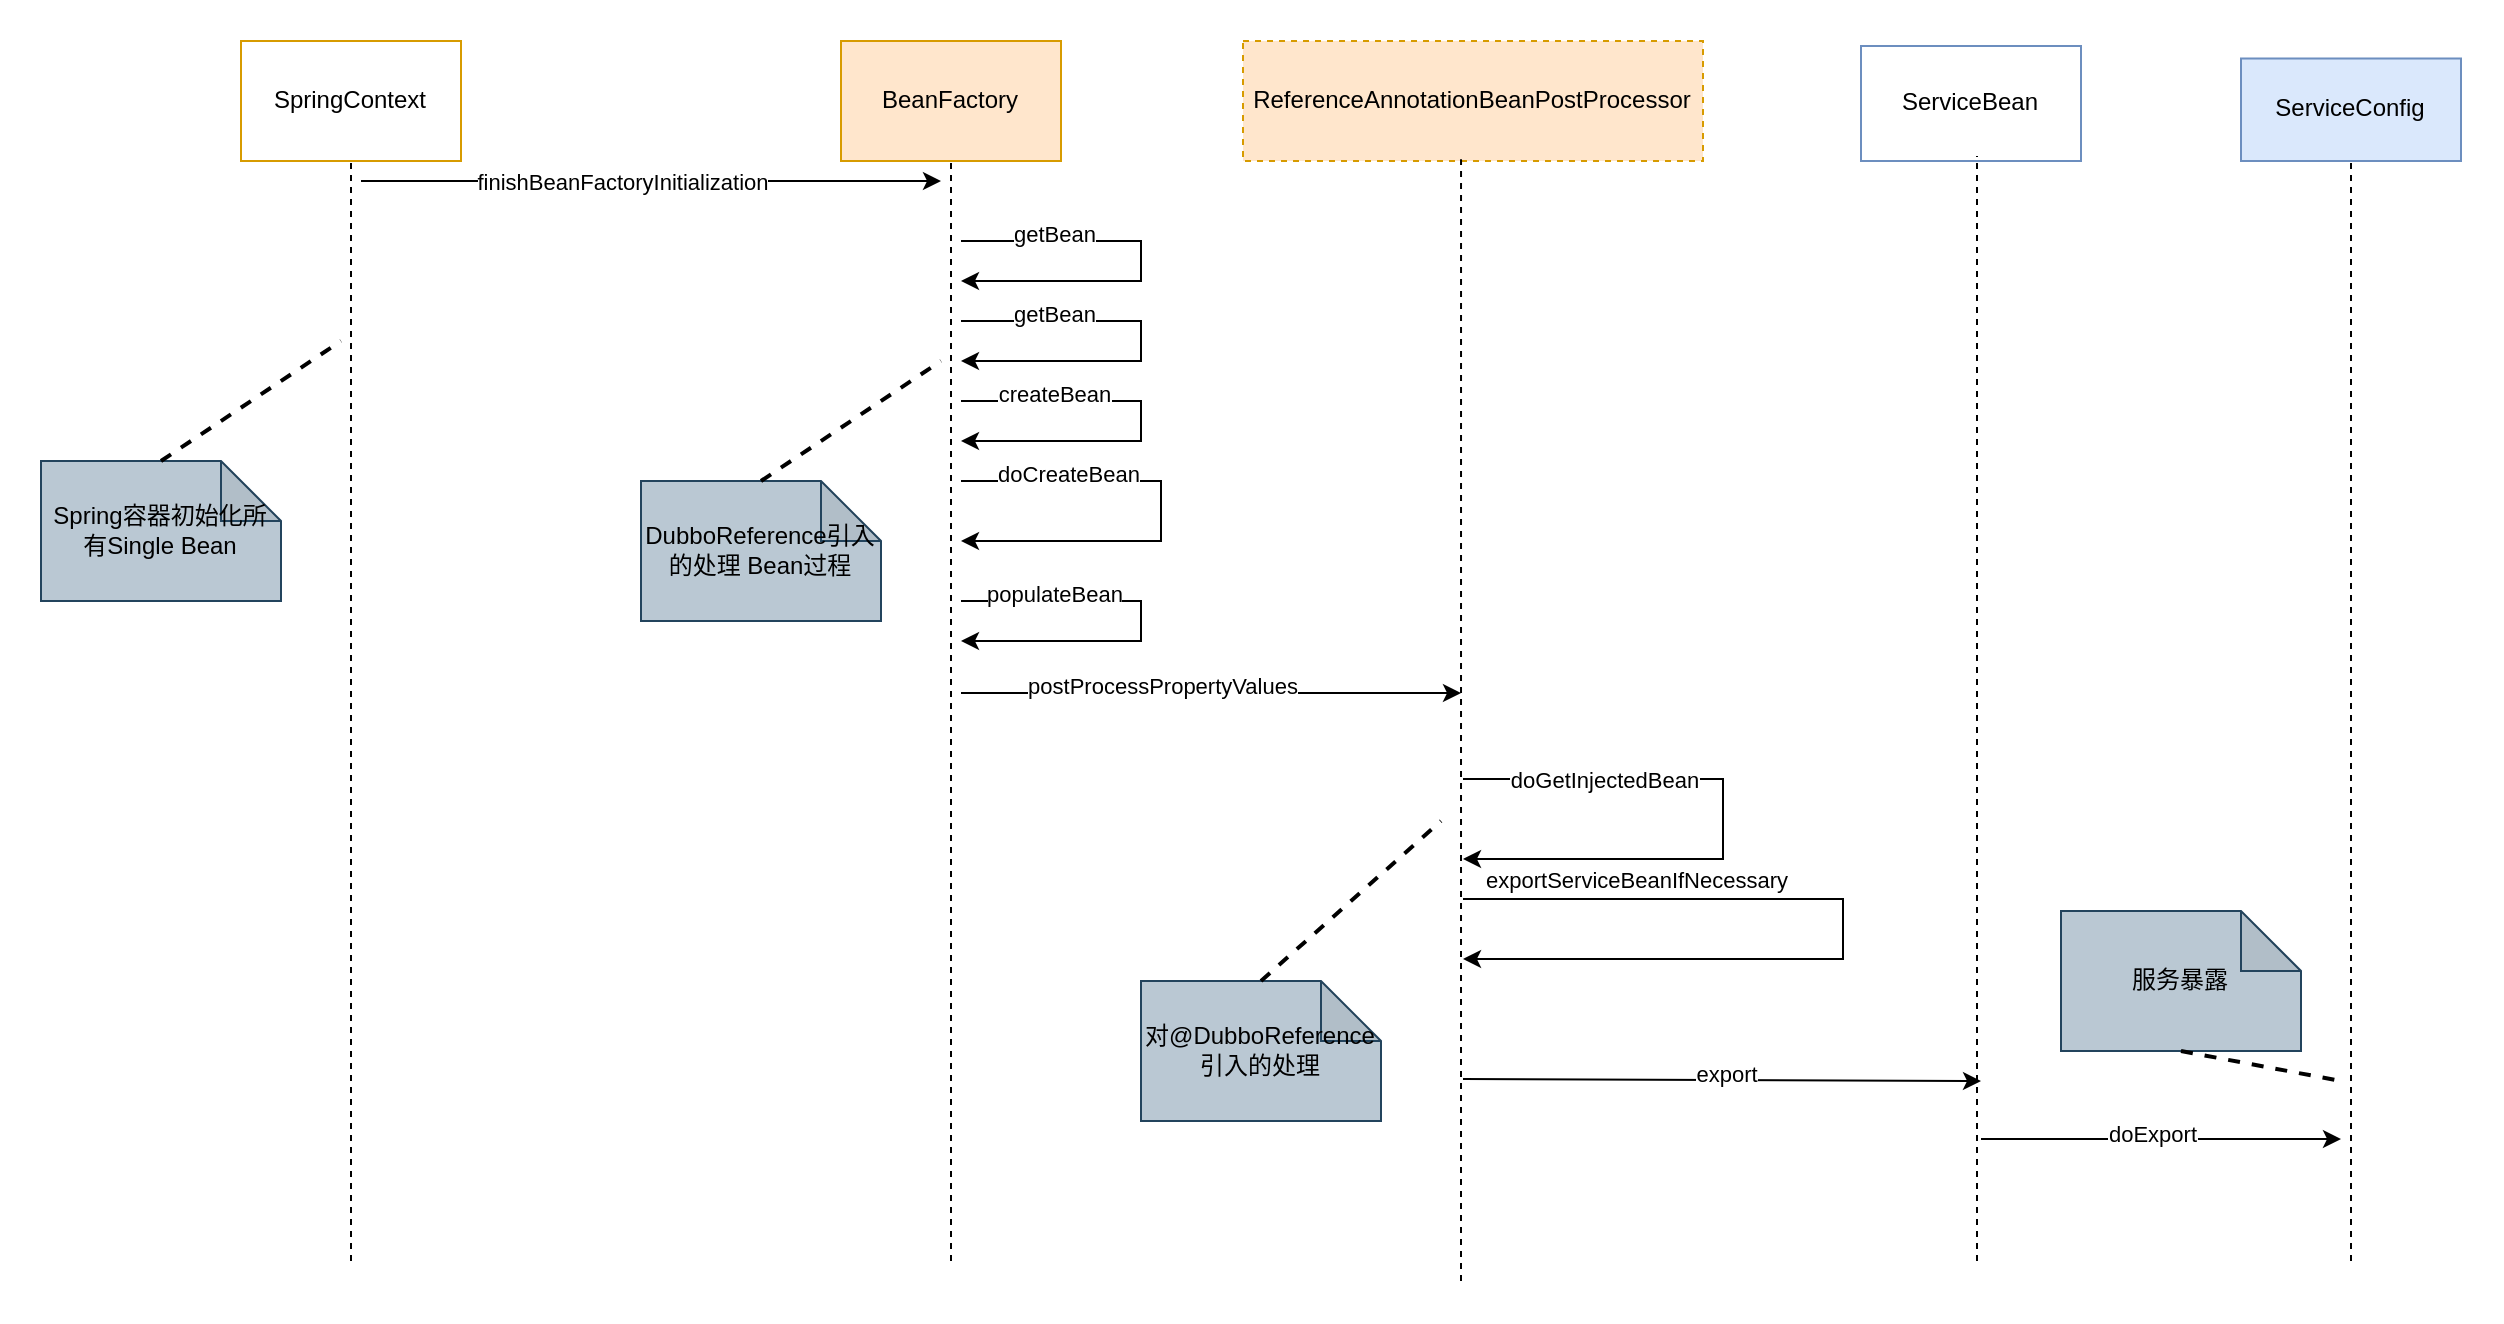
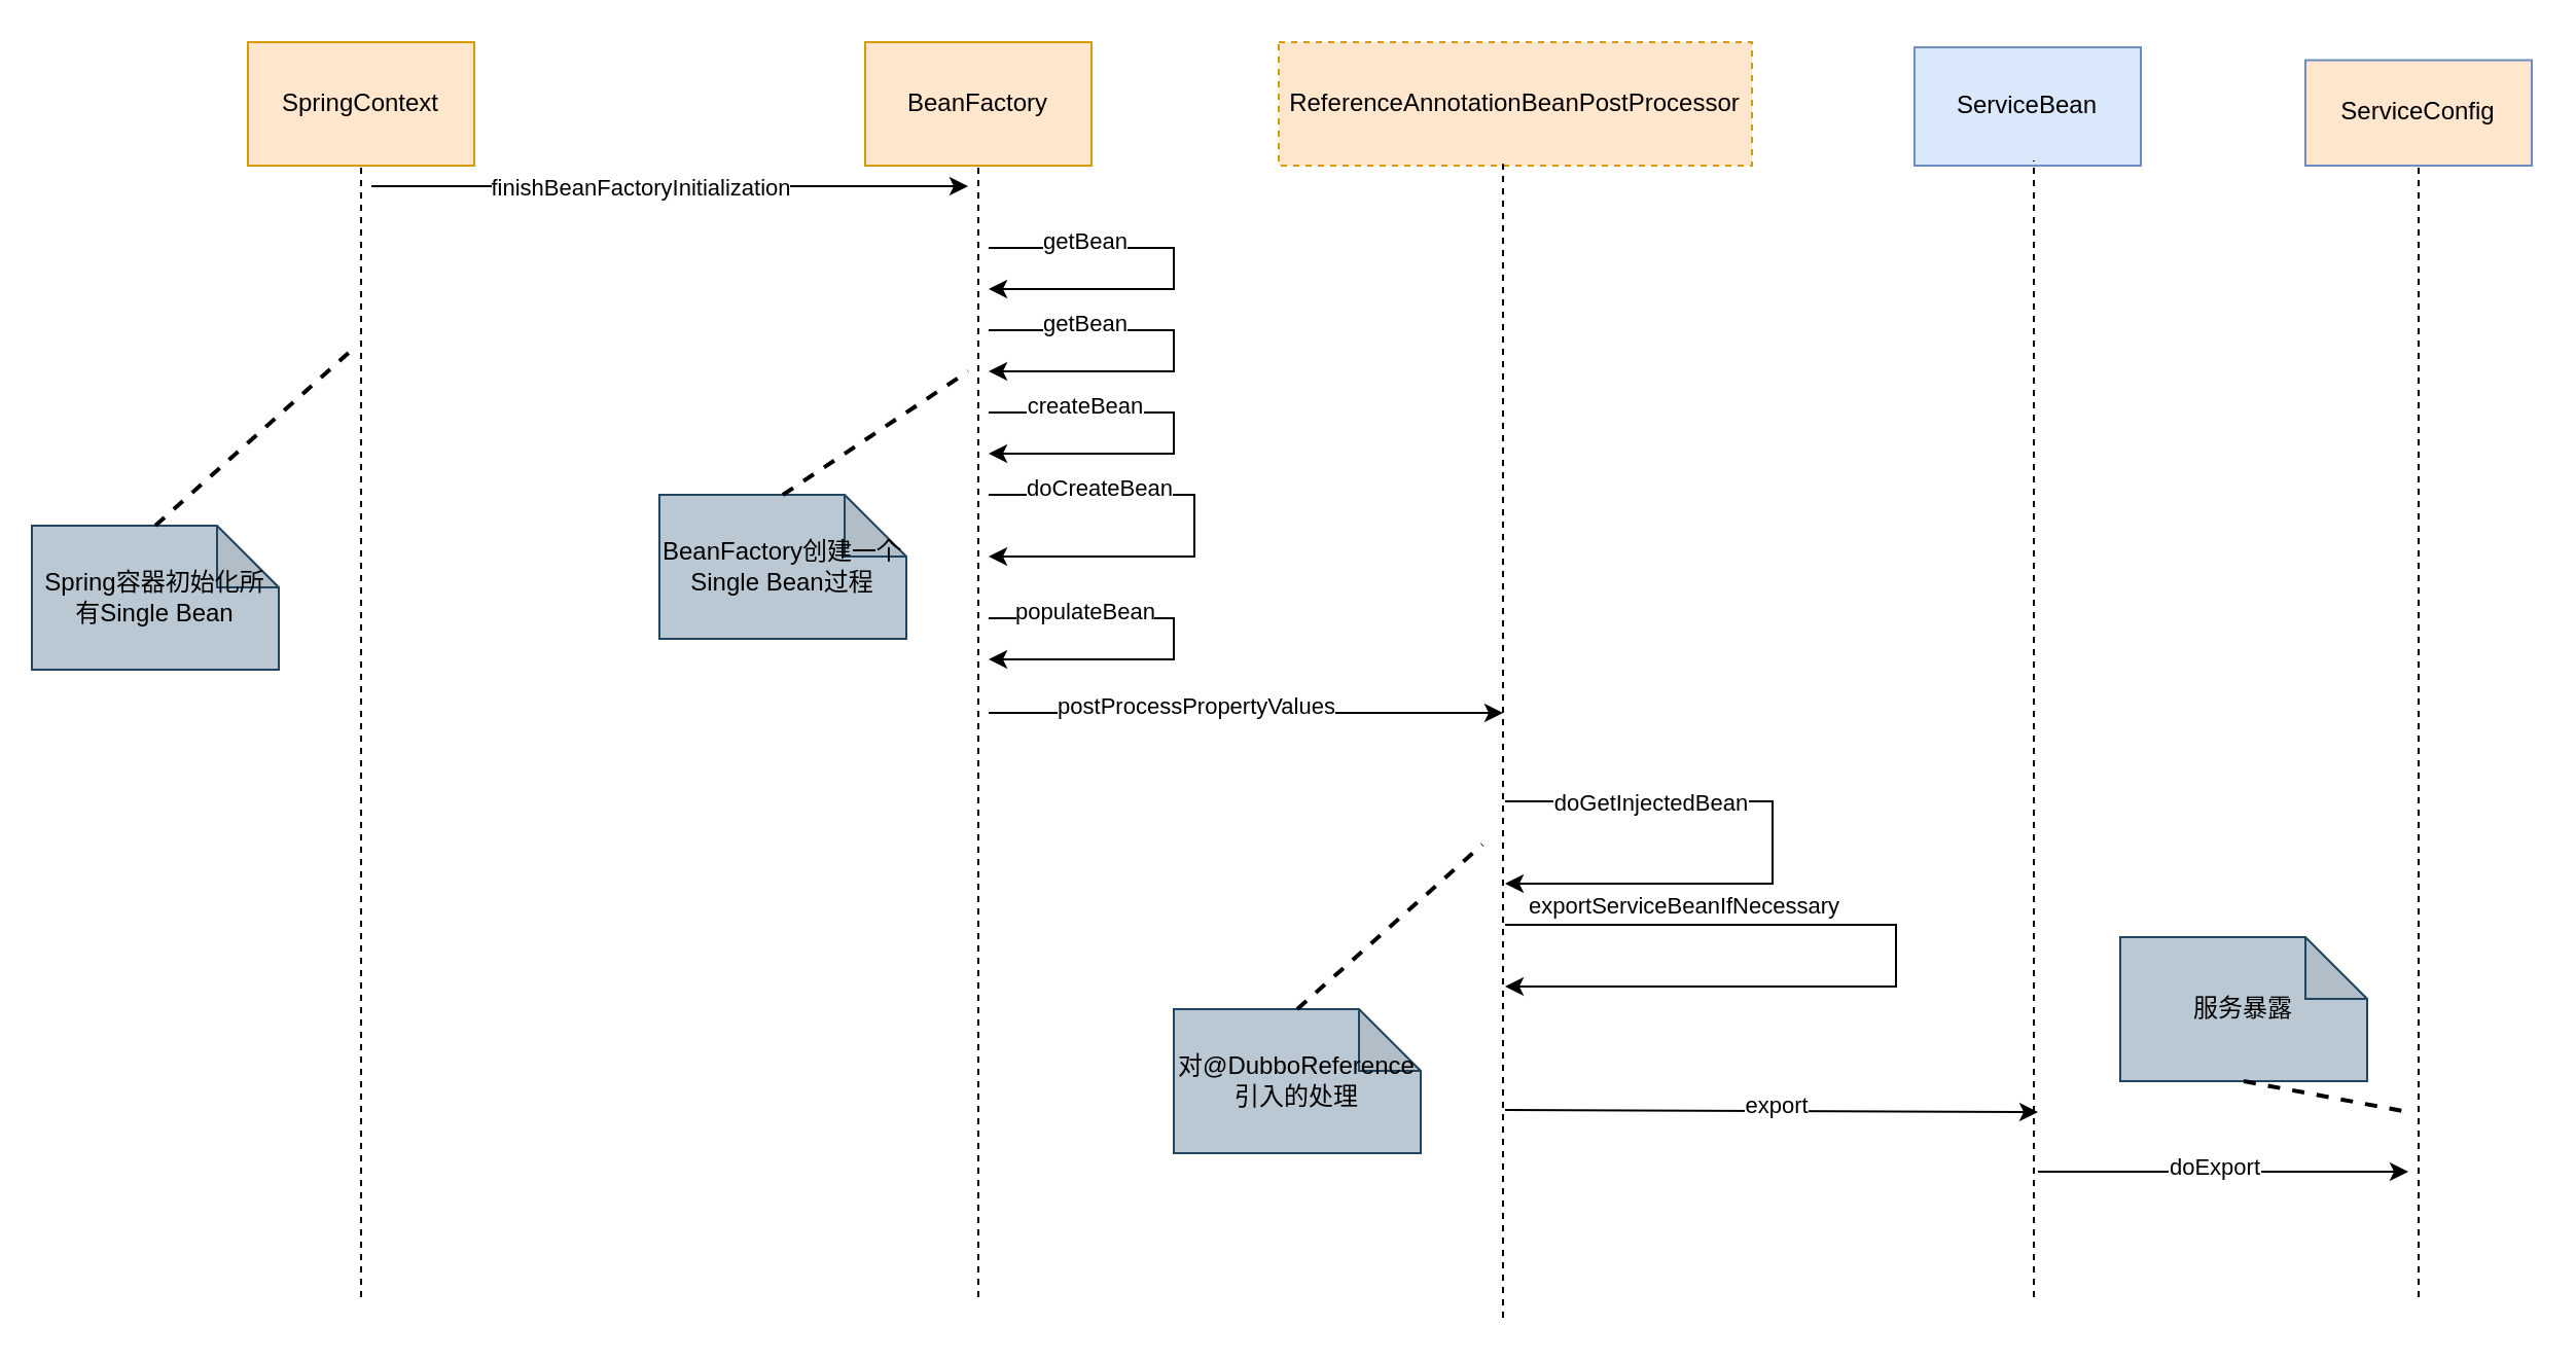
- <mxCell id="2" value="SpringContext" style="whiteSpace=wrap;html=1;fillColor=#ffffff;strokeColor=#d79b00;" vertex="1" parent="1"><mxGeometry x="120" y="20" width="110" height="60" as="geometry" /></mxCell>
+ <mxCell id="2" value="SpringContext" style="whiteSpace=wrap;html=1;fillColor=#ffe6cc;strokeColor=#d79b00;" vertex="1" parent="1"><mxGeometry x="120" y="20" width="110" height="60" as="geometry" /></mxCell>
- <mxCell id="4" value="ServiceBean" style="whiteSpace=wrap;html=1;fillColor=#ffffff;strokeColor=#6c8ebf;" vertex="1" parent="1"><mxGeometry x="930" y="22.5" width="110" height="57.5" as="geometry" /></mxCell>
+ <mxCell id="4" value="ServiceBean" style="whiteSpace=wrap;html=1;fillColor=#dae8fc;strokeColor=#6c8ebf;" vertex="1" parent="1"><mxGeometry x="930" y="22.5" width="110" height="57.5" as="geometry" /></mxCell>
- <mxCell id="5" value="ServiceConfig" style="whiteSpace=wrap;html=1;fillColor=#dae8fc;strokeColor=#6c8ebf;" vertex="1" parent="1"><mxGeometry x="1120" y="28.75" width="110" height="51.25" as="geometry" /></mxCell>
+ <mxCell id="5" value="ServiceConfig" style="whiteSpace=wrap;html=1;fillColor=#ffe6cc;strokeColor=#6c8ebf;" vertex="1" parent="1"><mxGeometry x="1120" y="28.75" width="110" height="51.25" as="geometry" /></mxCell>
- <mxCell id="40" value="Spring容器初始化所有Single Bean" style="shape=note;whiteSpace=wrap;html=1;backgroundOutline=1;darkOpacity=0.05;fillColor=#bac8d3;strokeColor=#23445d;" vertex="1" parent="1"><mxGeometry x="20" y="230" width="120" height="70" as="geometry" /></mxCell>
+ <mxCell id="40" value="Spring容器初始化所有Single Bean" style="shape=note;whiteSpace=wrap;html=1;backgroundOutline=1;darkOpacity=0.05;fillColor=#bac8d3;strokeColor=#23445d;" vertex="1" parent="1"><mxGeometry x="15" y="255" width="120" height="70" as="geometry" /></mxCell>
- <mxCell id="42" value="DubboReference引入的处理 Bean过程" style="shape=note;whiteSpace=wrap;html=1;backgroundOutline=1;darkOpacity=0.05;fillColor=#bac8d3;strokeColor=#23445d;" vertex="1" parent="1"><mxGeometry x="320" y="240" width="120" height="70" as="geometry" /></mxCell>
+ <mxCell id="42" value="BeanFactory创建一个Single Bean过程" style="shape=note;whiteSpace=wrap;html=1;backgroundOutline=1;darkOpacity=0.05;fillColor=#bac8d3;strokeColor=#23445d;" vertex="1" parent="1"><mxGeometry x="320" y="240" width="120" height="70" as="geometry" /></mxCell>
